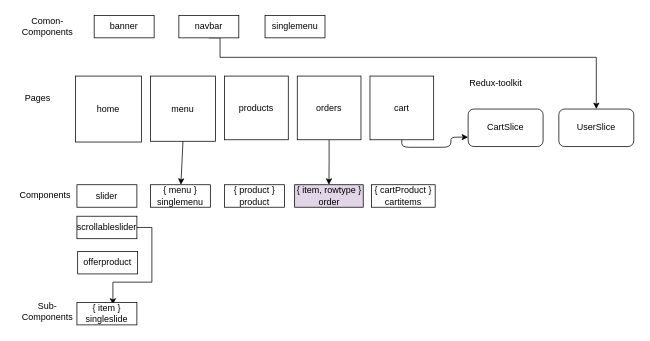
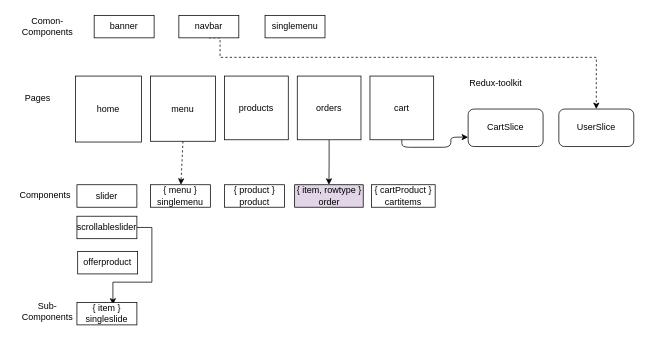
- <mxCell id="21" style="edgeStyle=orthogonalEdgeStyle;rounded=0;orthogonalLoop=1;jettySize=auto;html=1;exitX=0.5;exitY=1;exitDx=0;exitDy=0;entryX=0.5;entryY=0;entryDx=0;entryDy=0;" parent="1" source="22" target="28" edge="1"><mxGeometry relative="1" as="geometry"><Array as="points"><mxPoint x="293" y="76" /><mxPoint x="795" y="76" /></Array></mxGeometry></mxCell>
+ <mxCell id="21" style="edgeStyle=orthogonalEdgeStyle;rounded=0;orthogonalLoop=1;jettySize=auto;html=1;exitX=0.5;exitY=1;exitDx=0;exitDy=0;entryX=0.5;entryY=0;entryDx=0;entryDy=0;dashed=1;" parent="1" source="22" target="28" edge="1"><mxGeometry relative="1" as="geometry"><Array as="points"><mxPoint x="293" y="76" /><mxPoint x="795" y="76" /></Array></mxGeometry></mxCell>
- <mxCell id="24" style="edgeStyle=none;html=1;exitX=0.5;exitY=1;exitDx=0;exitDy=0;" parent="1" source="11" target="23" edge="1"><mxGeometry relative="1" as="geometry"><mxPoint x="241" y="276" as="sourcePoint" /></mxGeometry></mxCell>
+ <mxCell id="24" style="edgeStyle=none;html=1;exitX=0.5;exitY=1;exitDx=0;exitDy=0;dashed=1;" parent="1" source="11" target="23" edge="1"><mxGeometry relative="1" as="geometry"><mxPoint x="241" y="276" as="sourcePoint" /></mxGeometry></mxCell>
